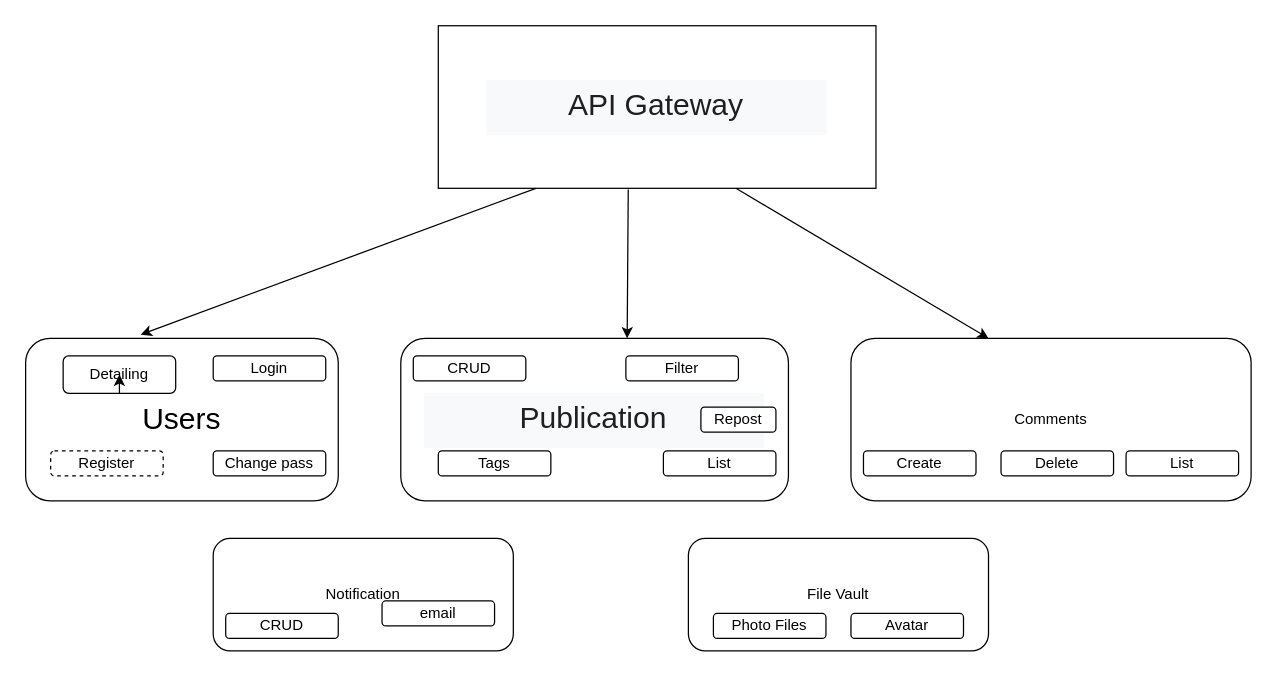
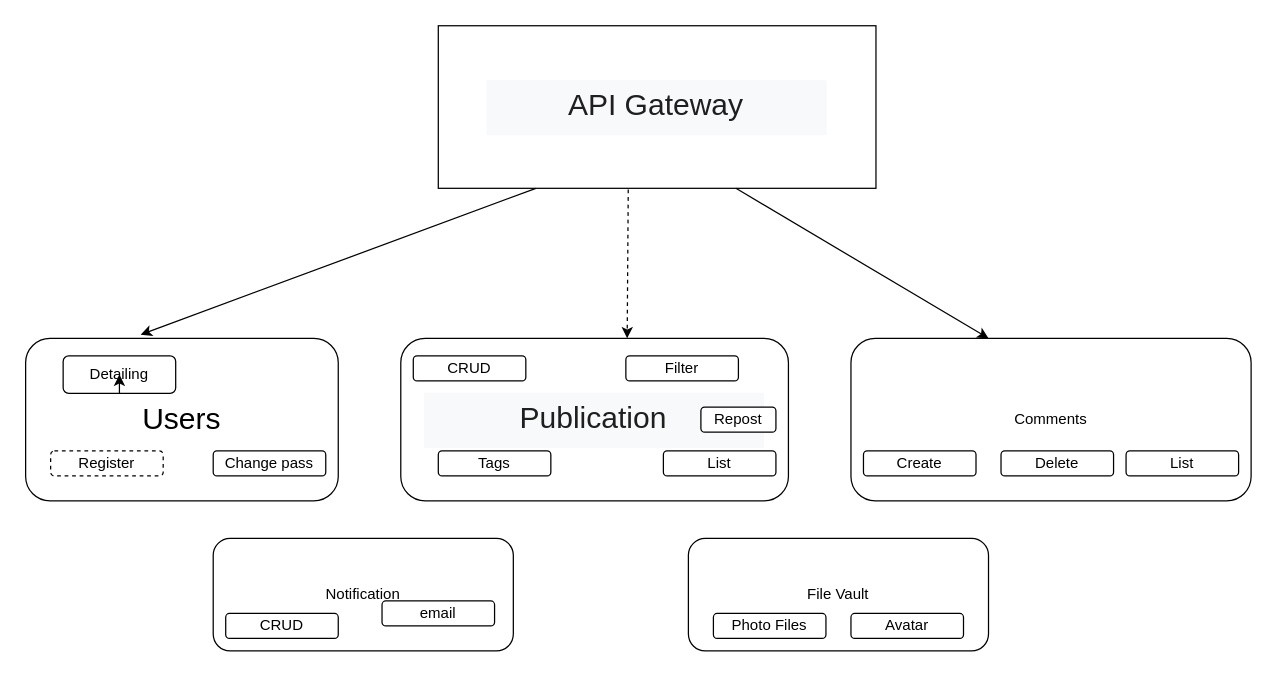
- <mxCell id="19" value="" style="endArrow=classic;html=1;rounded=0;exitX=0.434;exitY=1.008;exitDx=0;exitDy=0;exitPerimeter=0;entryX=0.584;entryY=0;entryDx=0;entryDy=0;entryPerimeter=0;" edge="1" parent="1" source="17" target="6"><mxGeometry width="50" height="50" relative="1" as="geometry"><mxPoint x="500" y="320" as="sourcePoint" /><mxPoint x="550" y="270" as="targetPoint" /></mxGeometry></mxCell>
+ <mxCell id="19" value="" style="endArrow=classic;html=1;rounded=0;exitX=0.434;exitY=1.008;exitDx=0;exitDy=0;exitPerimeter=0;entryX=0.584;entryY=0;entryDx=0;entryDy=0;entryPerimeter=0;dashed=1;" edge="1" parent="1" source="17" target="6"><mxGeometry width="50" height="50" relative="1" as="geometry"><mxPoint x="500" y="320" as="sourcePoint" /><mxPoint x="550" y="270" as="targetPoint" /></mxGeometry></mxCell>
- <mxCell id="16" value="Login" style="rounded=1;whiteSpace=wrap;html=1;" vertex="1" parent="1"><mxGeometry x="170" y="284" width="90" height="20" as="geometry" /></mxCell>
